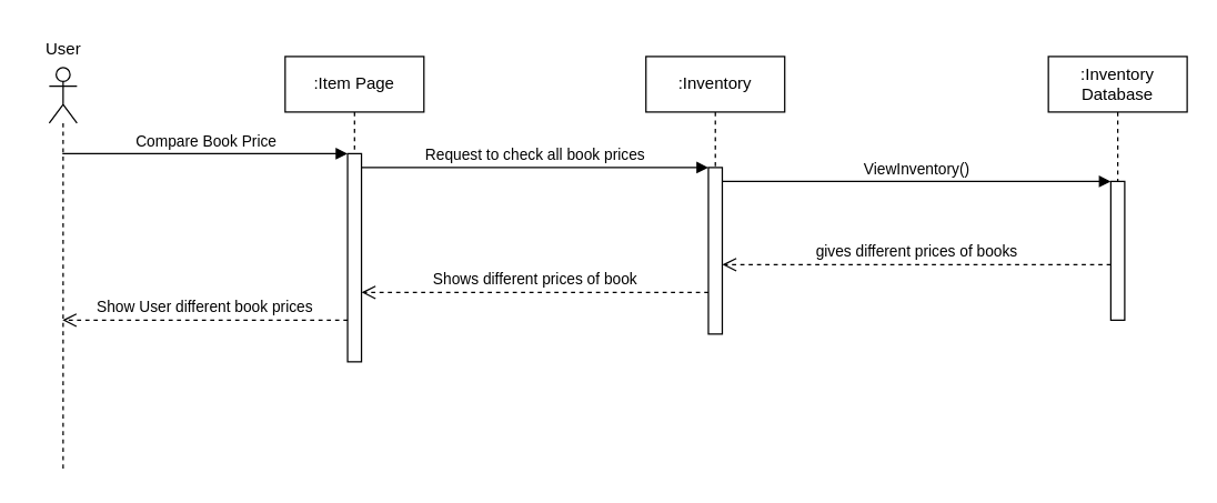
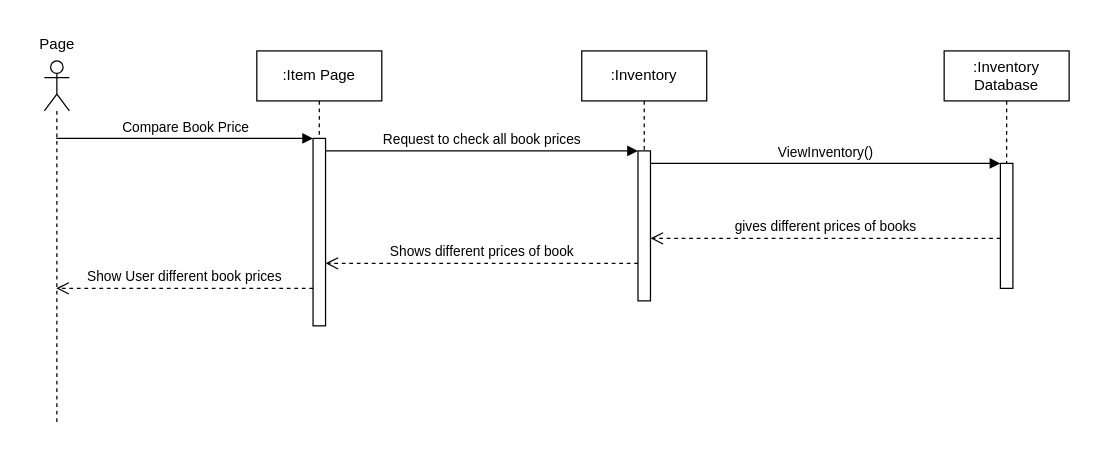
- <mxCell id="3" value="User" style="text;html=1;align=center;verticalAlign=middle;resizable=0;points=[];autosize=1;strokeColor=none;fillColor=none;" vertex="1" parent="1"><mxGeometry x="20" y="20" width="50" height="30" as="geometry" /></mxCell>
+ <mxCell id="3" value="Page" style="text;html=1;align=center;verticalAlign=middle;resizable=0;points=[];autosize=1;strokeColor=none;fillColor=none;" vertex="1" parent="1"><mxGeometry x="20" y="20" width="50" height="30" as="geometry" /></mxCell>
